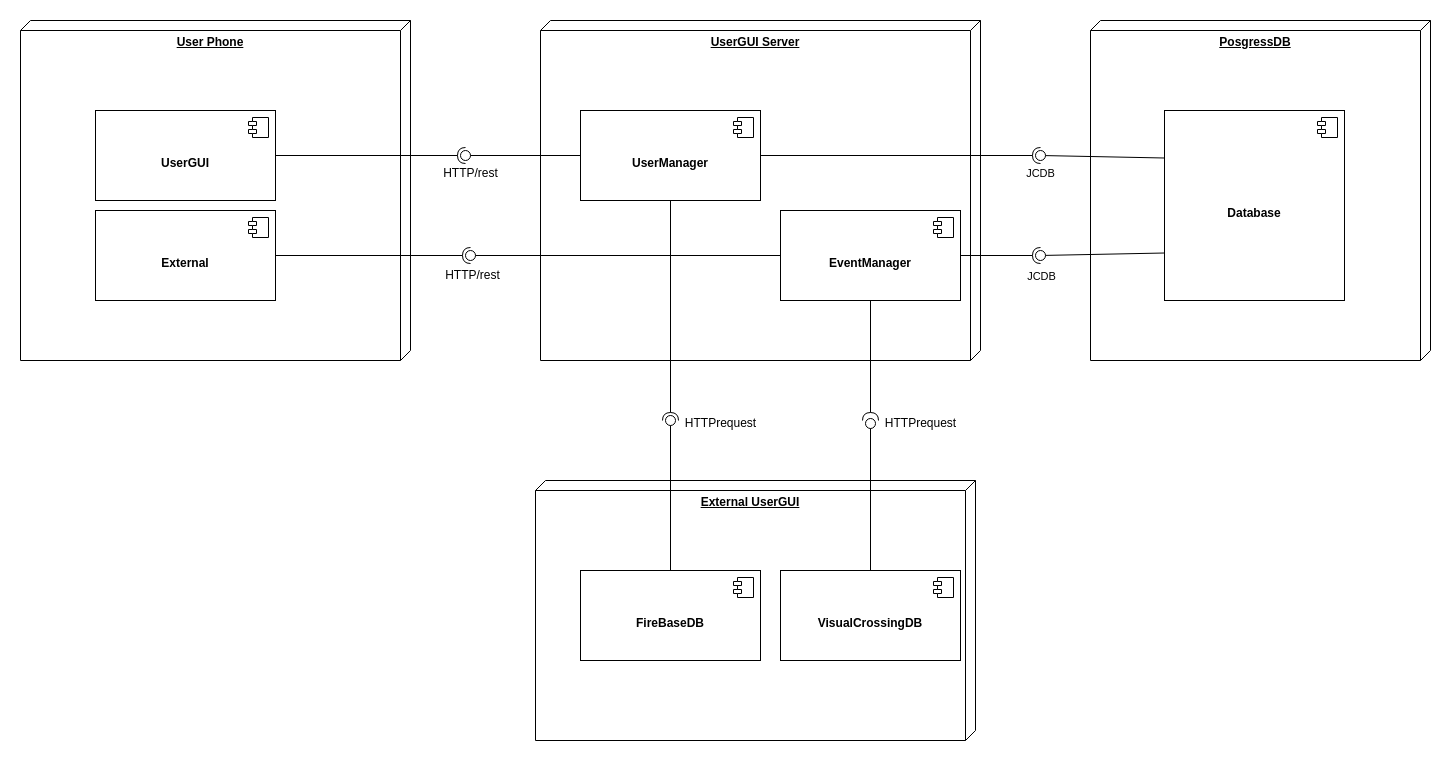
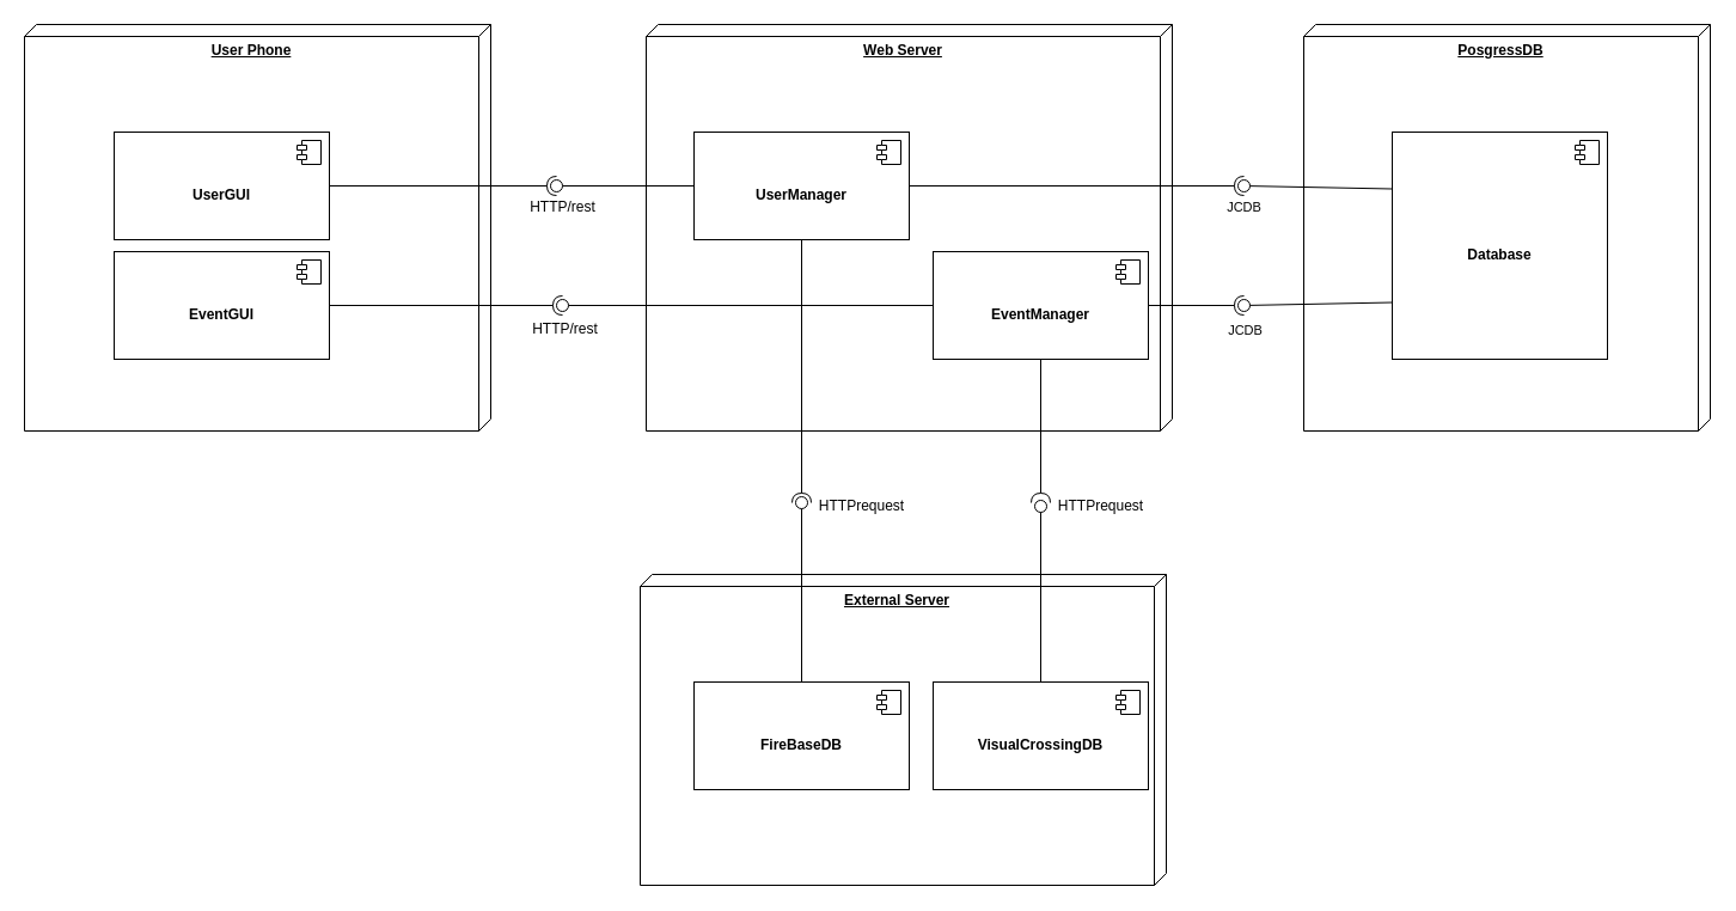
- <mxCell id="4" value="&lt;b&gt;UserGUI Server&lt;/b&gt;" style="verticalAlign=top;align=center;spacingTop=8;spacingLeft=2;spacingRight=12;shape=cube;size=10;direction=south;fontStyle=4;html=1;whiteSpace=wrap;" vertex="1" parent="1"><mxGeometry x="540" y="20" width="440" height="340" as="geometry" /></mxCell>
+ <mxCell id="4" value="&lt;b&gt;Web Server&lt;/b&gt;" style="verticalAlign=top;align=center;spacingTop=8;spacingLeft=2;spacingRight=12;shape=cube;size=10;direction=south;fontStyle=4;html=1;whiteSpace=wrap;" vertex="1" parent="1"><mxGeometry x="540" y="20" width="440" height="340" as="geometry" /></mxCell>
- <mxCell id="37" value="&lt;br&gt;&lt;b&gt;External&lt;/b&gt;" style="html=1;dropTarget=0;whiteSpace=wrap;" parent="1" vertex="1"><mxGeometry x="95" y="210" width="180" height="90" as="geometry" /></mxCell>
+ <mxCell id="37" value="&lt;br&gt;&lt;b&gt;EventGUI&lt;/b&gt;" style="html=1;dropTarget=0;whiteSpace=wrap;" parent="1" vertex="1"><mxGeometry x="95" y="210" width="180" height="90" as="geometry" /></mxCell>
- <mxCell id="3" value="&lt;b&gt;External UserGUI&lt;/b&gt;" style="verticalAlign=top;align=center;spacingTop=8;spacingLeft=2;spacingRight=12;shape=cube;size=10;direction=south;fontStyle=4;html=1;whiteSpace=wrap;" vertex="1" parent="1"><mxGeometry x="535" y="480" width="440" height="260" as="geometry" /></mxCell>
+ <mxCell id="3" value="&lt;b&gt;External Server&lt;/b&gt;" style="verticalAlign=top;align=center;spacingTop=8;spacingLeft=2;spacingRight=12;shape=cube;size=10;direction=south;fontStyle=4;html=1;whiteSpace=wrap;" vertex="1" parent="1"><mxGeometry x="535" y="480" width="440" height="260" as="geometry" /></mxCell>
